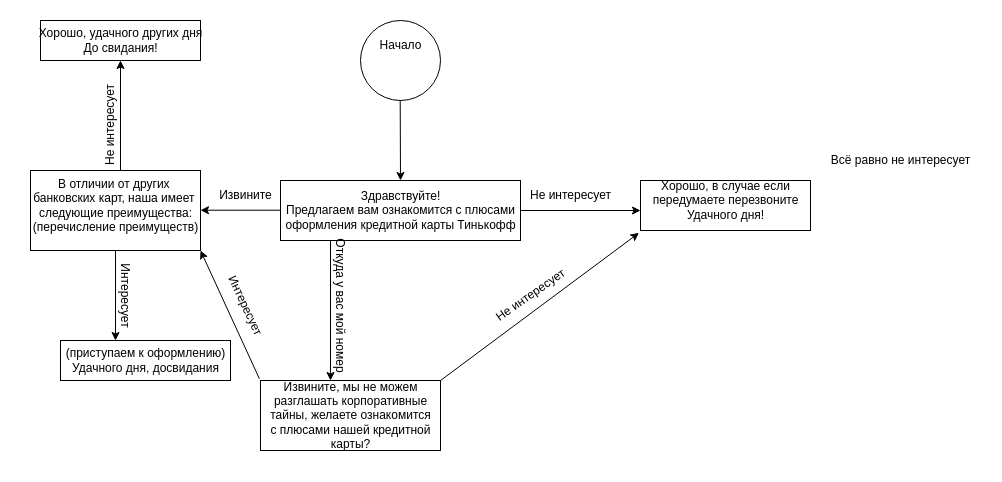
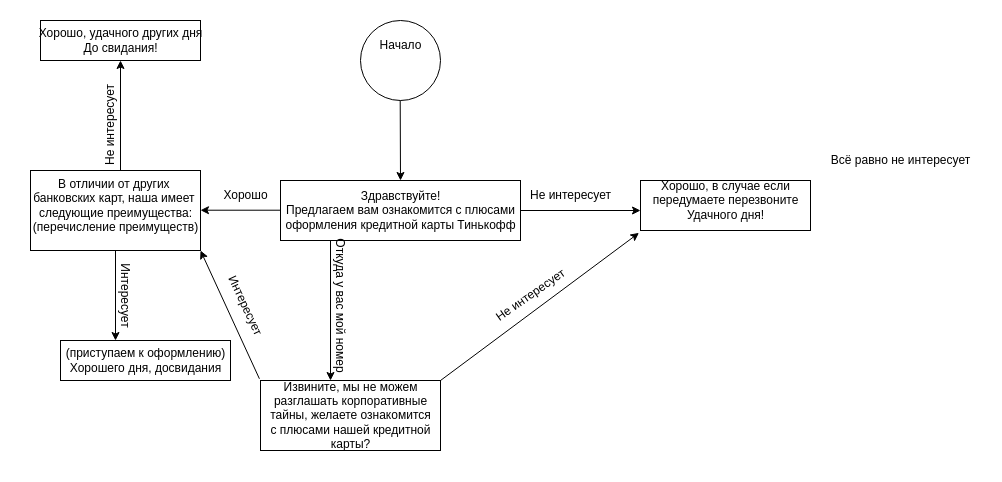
- <mxCell id="10" value="Извините" style="text;html=1;align=center;verticalAlign=middle;resizable=0;points=[];autosize=1;strokeColor=none;fillColor=none;" vertex="1" parent="1"><mxGeometry x="210" y="180" width="70" height="30" as="geometry" /></mxCell>
+ <mxCell id="10" value="Хорошо" style="text;html=1;align=center;verticalAlign=middle;resizable=0;points=[];autosize=1;strokeColor=none;fillColor=none;" vertex="1" parent="1"><mxGeometry x="210" y="180" width="70" height="30" as="geometry" /></mxCell>
- <mxCell id="21" value="(приступаем к оформлению)&lt;br&gt;Удачного дня, досвидания" style="text;html=1;align=center;verticalAlign=middle;resizable=0;points=[];autosize=1;strokeColor=none;fillColor=none;" vertex="1" parent="1"><mxGeometry x="55" y="340" width="180" height="40" as="geometry" /></mxCell>
+ <mxCell id="21" value="(приступаем к оформлению)&lt;br&gt;Хорошего дня, досвидания" style="text;html=1;align=center;verticalAlign=middle;resizable=0;points=[];autosize=1;strokeColor=none;fillColor=none;" vertex="1" parent="1"><mxGeometry x="55" y="340" width="180" height="40" as="geometry" /></mxCell>
